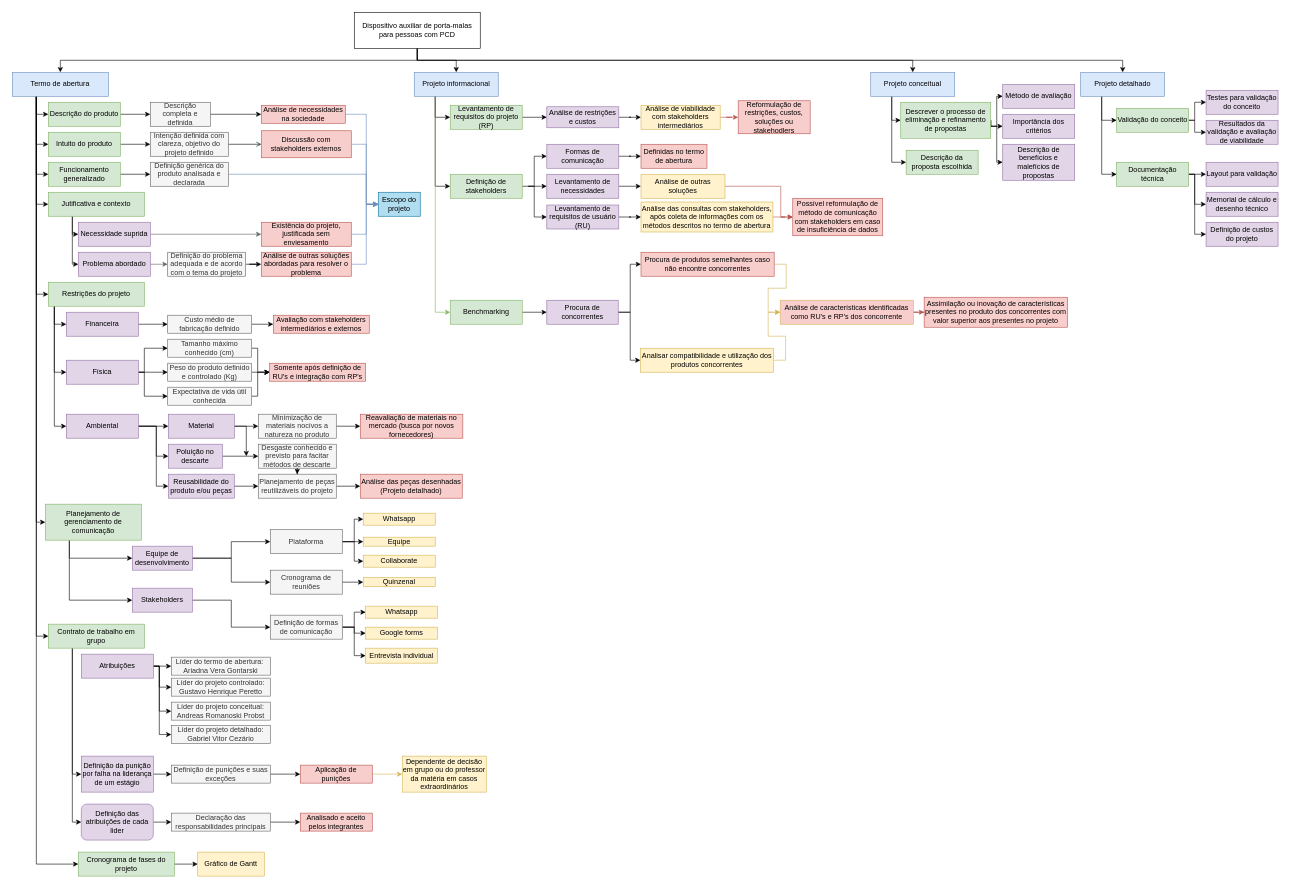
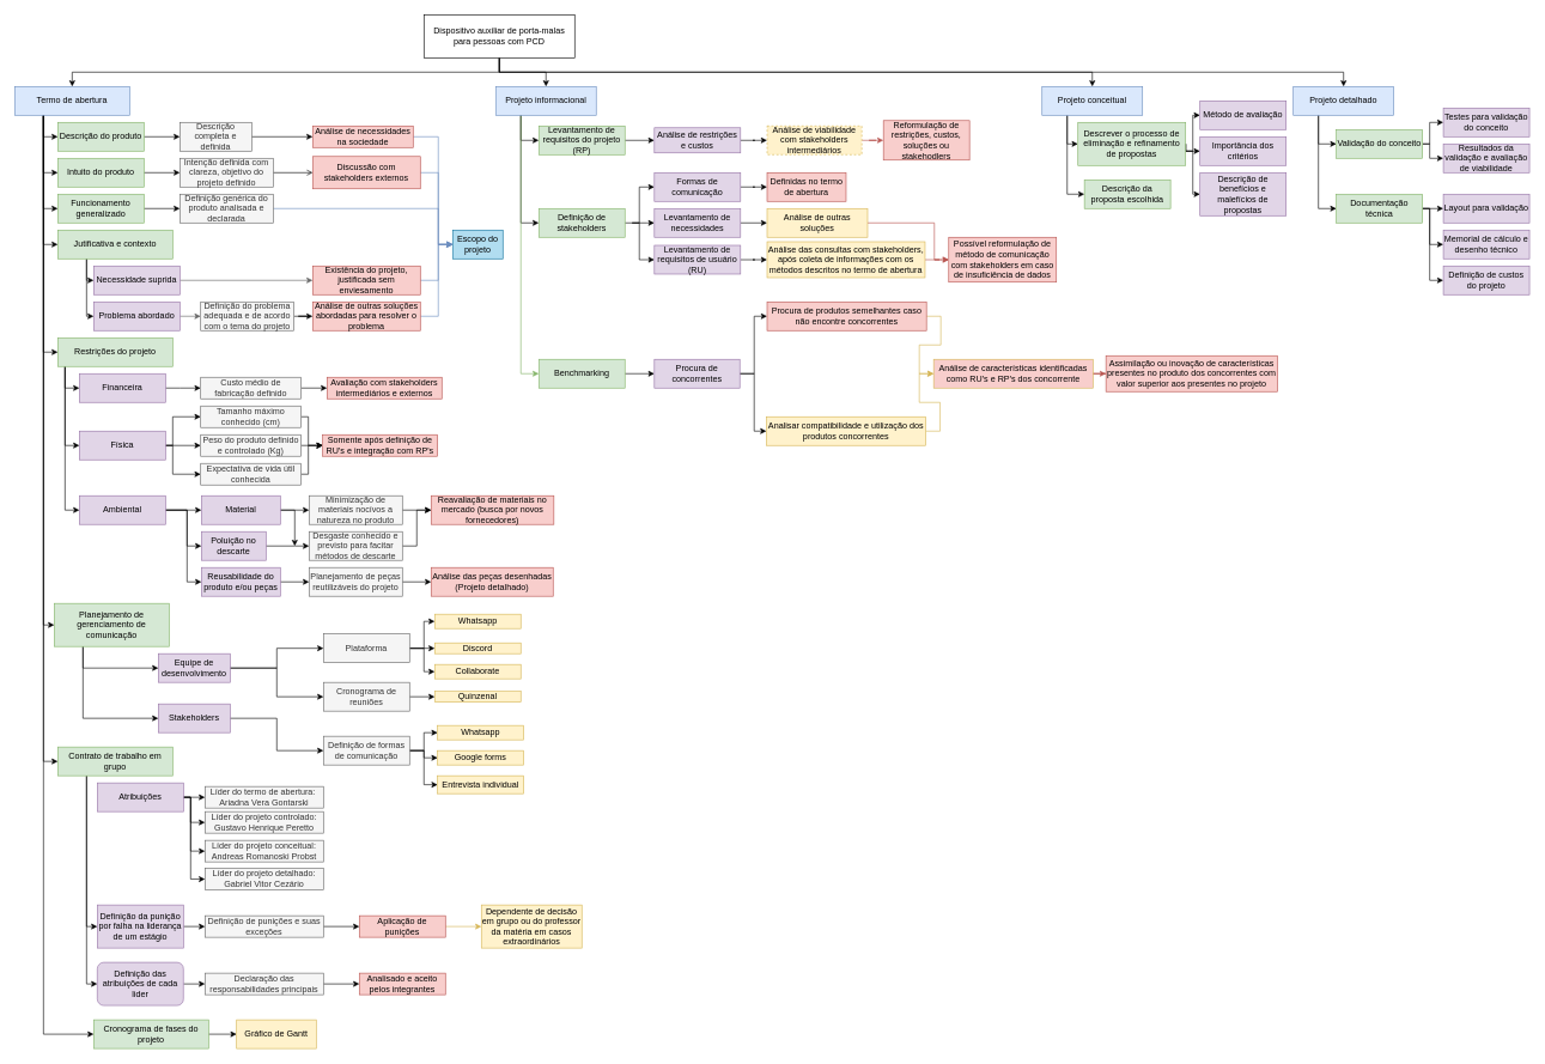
- <mxCell id="187" value="Análise de viabilidade com stakeholders intermediários" style="whiteSpace=wrap;html=1;fillColor=#fff2cc;strokeColor=#d6b656;" parent="1" vertex="1"><mxGeometry x="1068" y="175" width="132" height="40" as="geometry" /></mxCell>
+ <mxCell id="187" value="Análise de viabilidade com stakeholders intermediários" style="whiteSpace=wrap;html=1;fillColor=#fff2cc;strokeColor=#d6b656;dashed=1;" parent="1" vertex="1"><mxGeometry x="1068" y="175" width="132" height="40" as="geometry" /></mxCell>
- <mxCell id="146" style="edgeStyle=orthogonalEdgeStyle;rounded=0;orthogonalLoop=1;jettySize=auto;html=1;" edge="1" parent="1" source="147" target="149"><mxGeometry relative="1" as="geometry" /></mxCell>
+ <mxCell id="146" style="edgeStyle=orthogonalEdgeStyle;rounded=0;orthogonalLoop=1;jettySize=auto;html=1;entryX=0;entryY=0.5;entryDx=0;entryDy=0;" edge="1" parent="1" source="147" target="201"><mxGeometry relative="1" as="geometry" /></mxCell>
- <mxCell id="161" value="Equipe" style="whiteSpace=wrap;html=1;fillColor=#fff2cc;strokeColor=#d6b656;" parent="1" vertex="1"><mxGeometry x="605" y="895" width="120" height="15" as="geometry" /></mxCell>
+ <mxCell id="161" value="Discord" style="whiteSpace=wrap;html=1;fillColor=#fff2cc;strokeColor=#d6b656;" parent="1" vertex="1"><mxGeometry x="605" y="895" width="120" height="15" as="geometry" /></mxCell>
